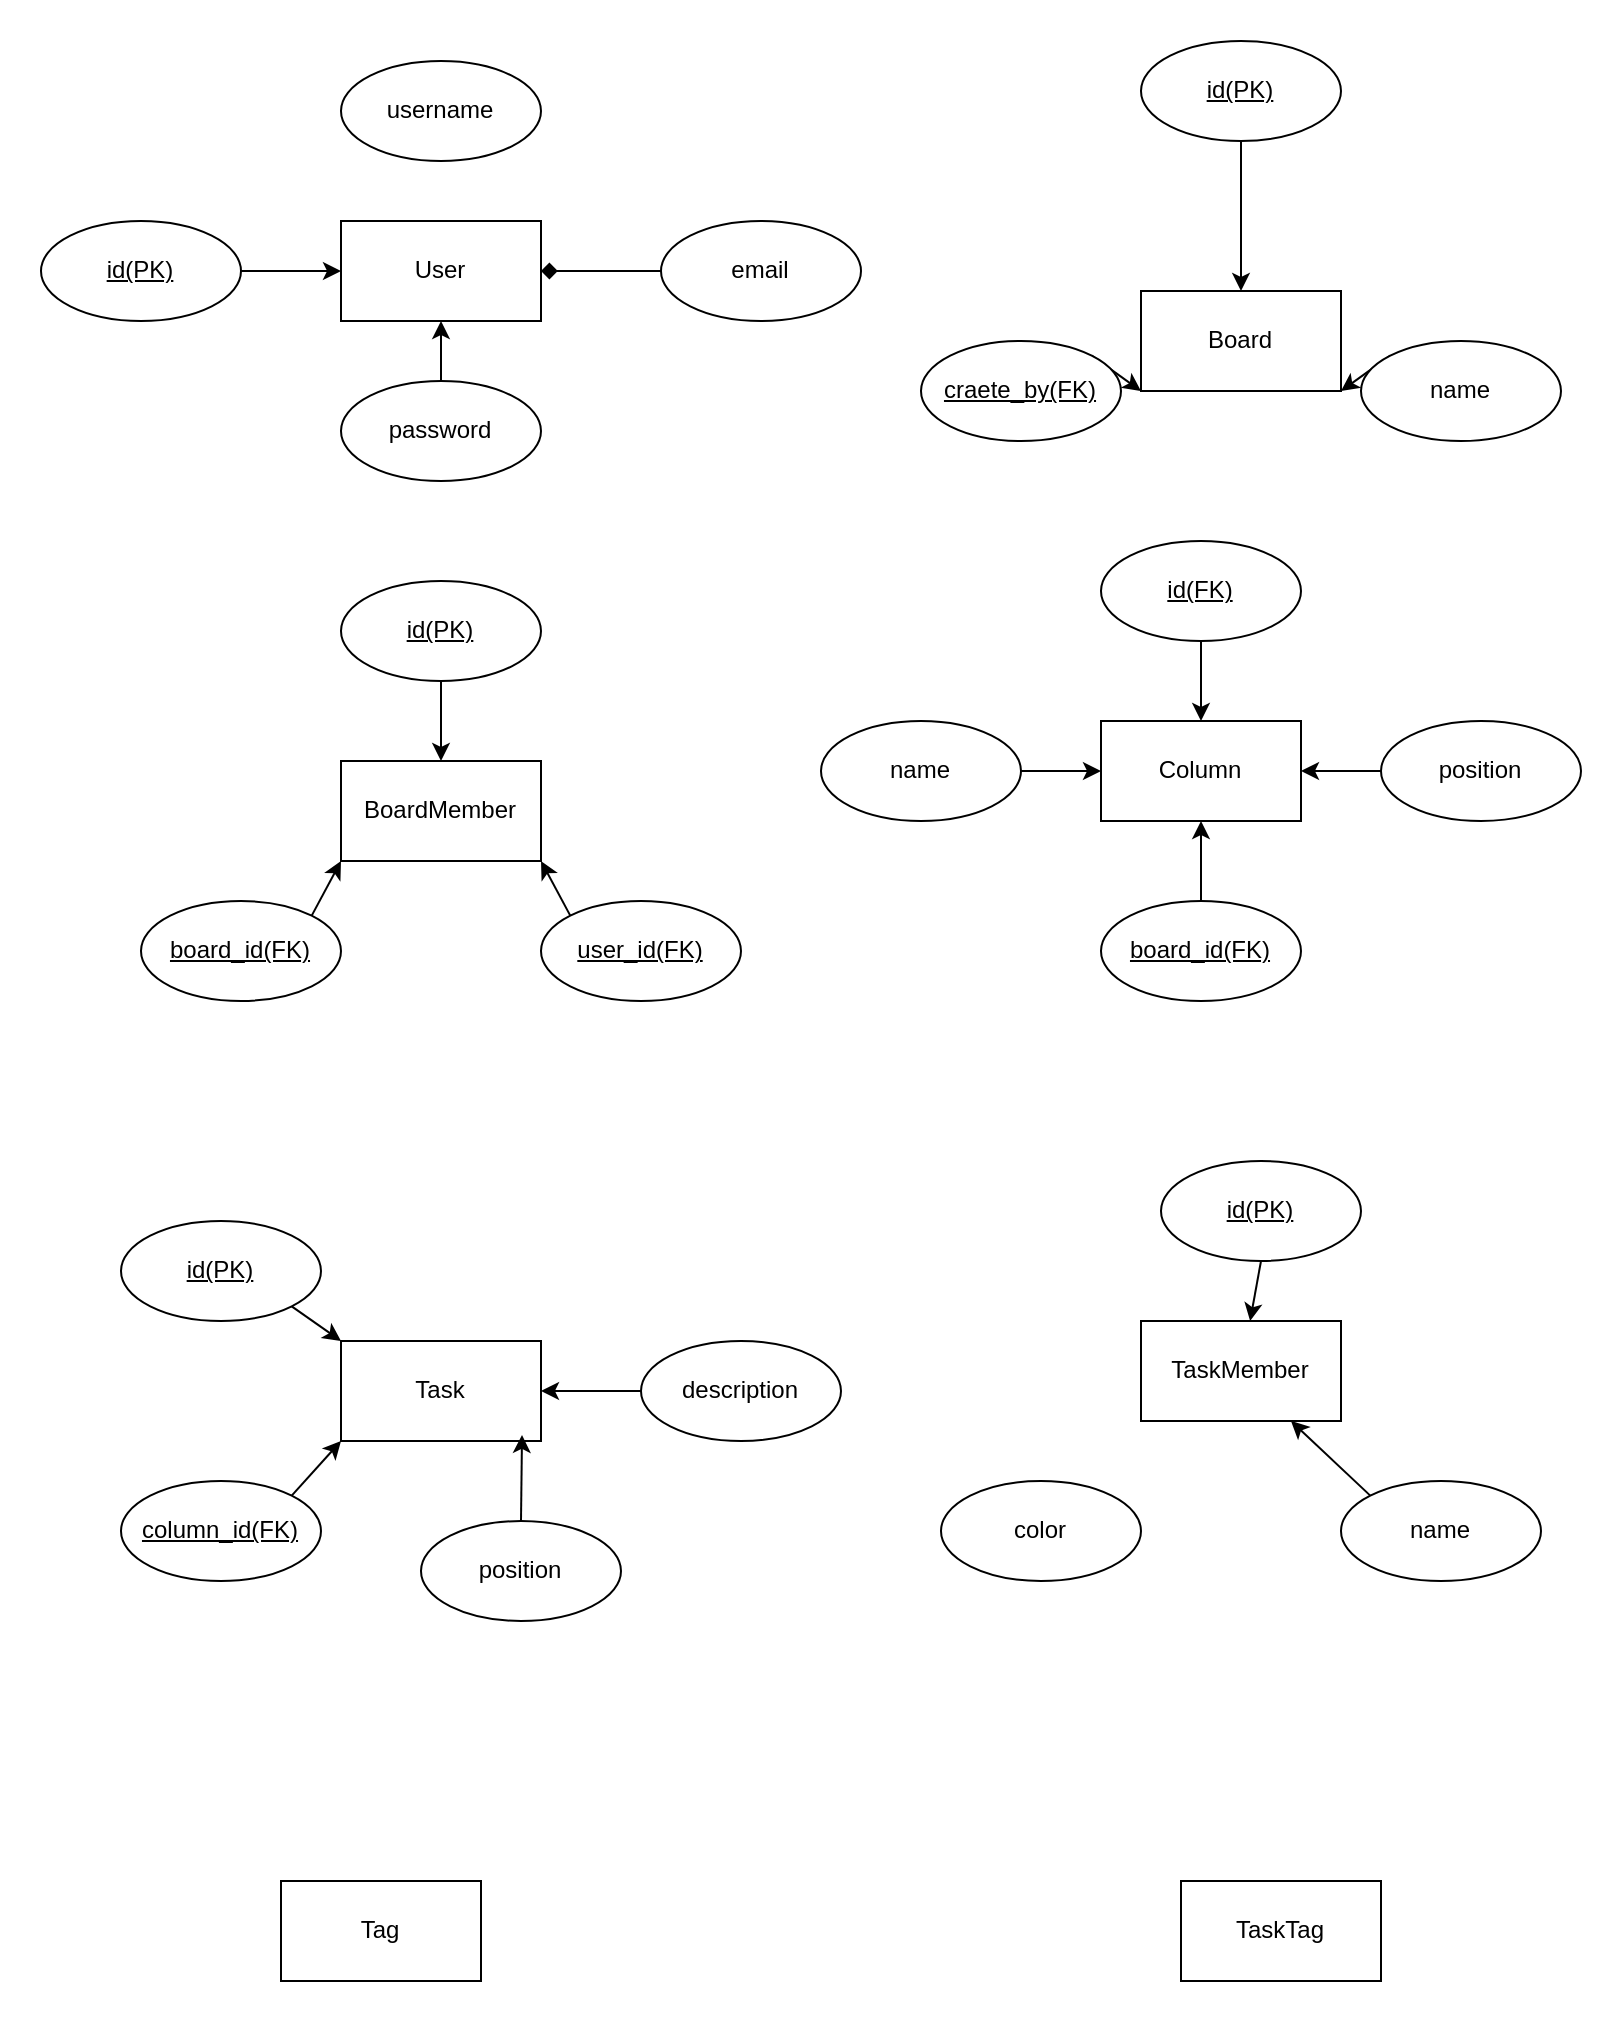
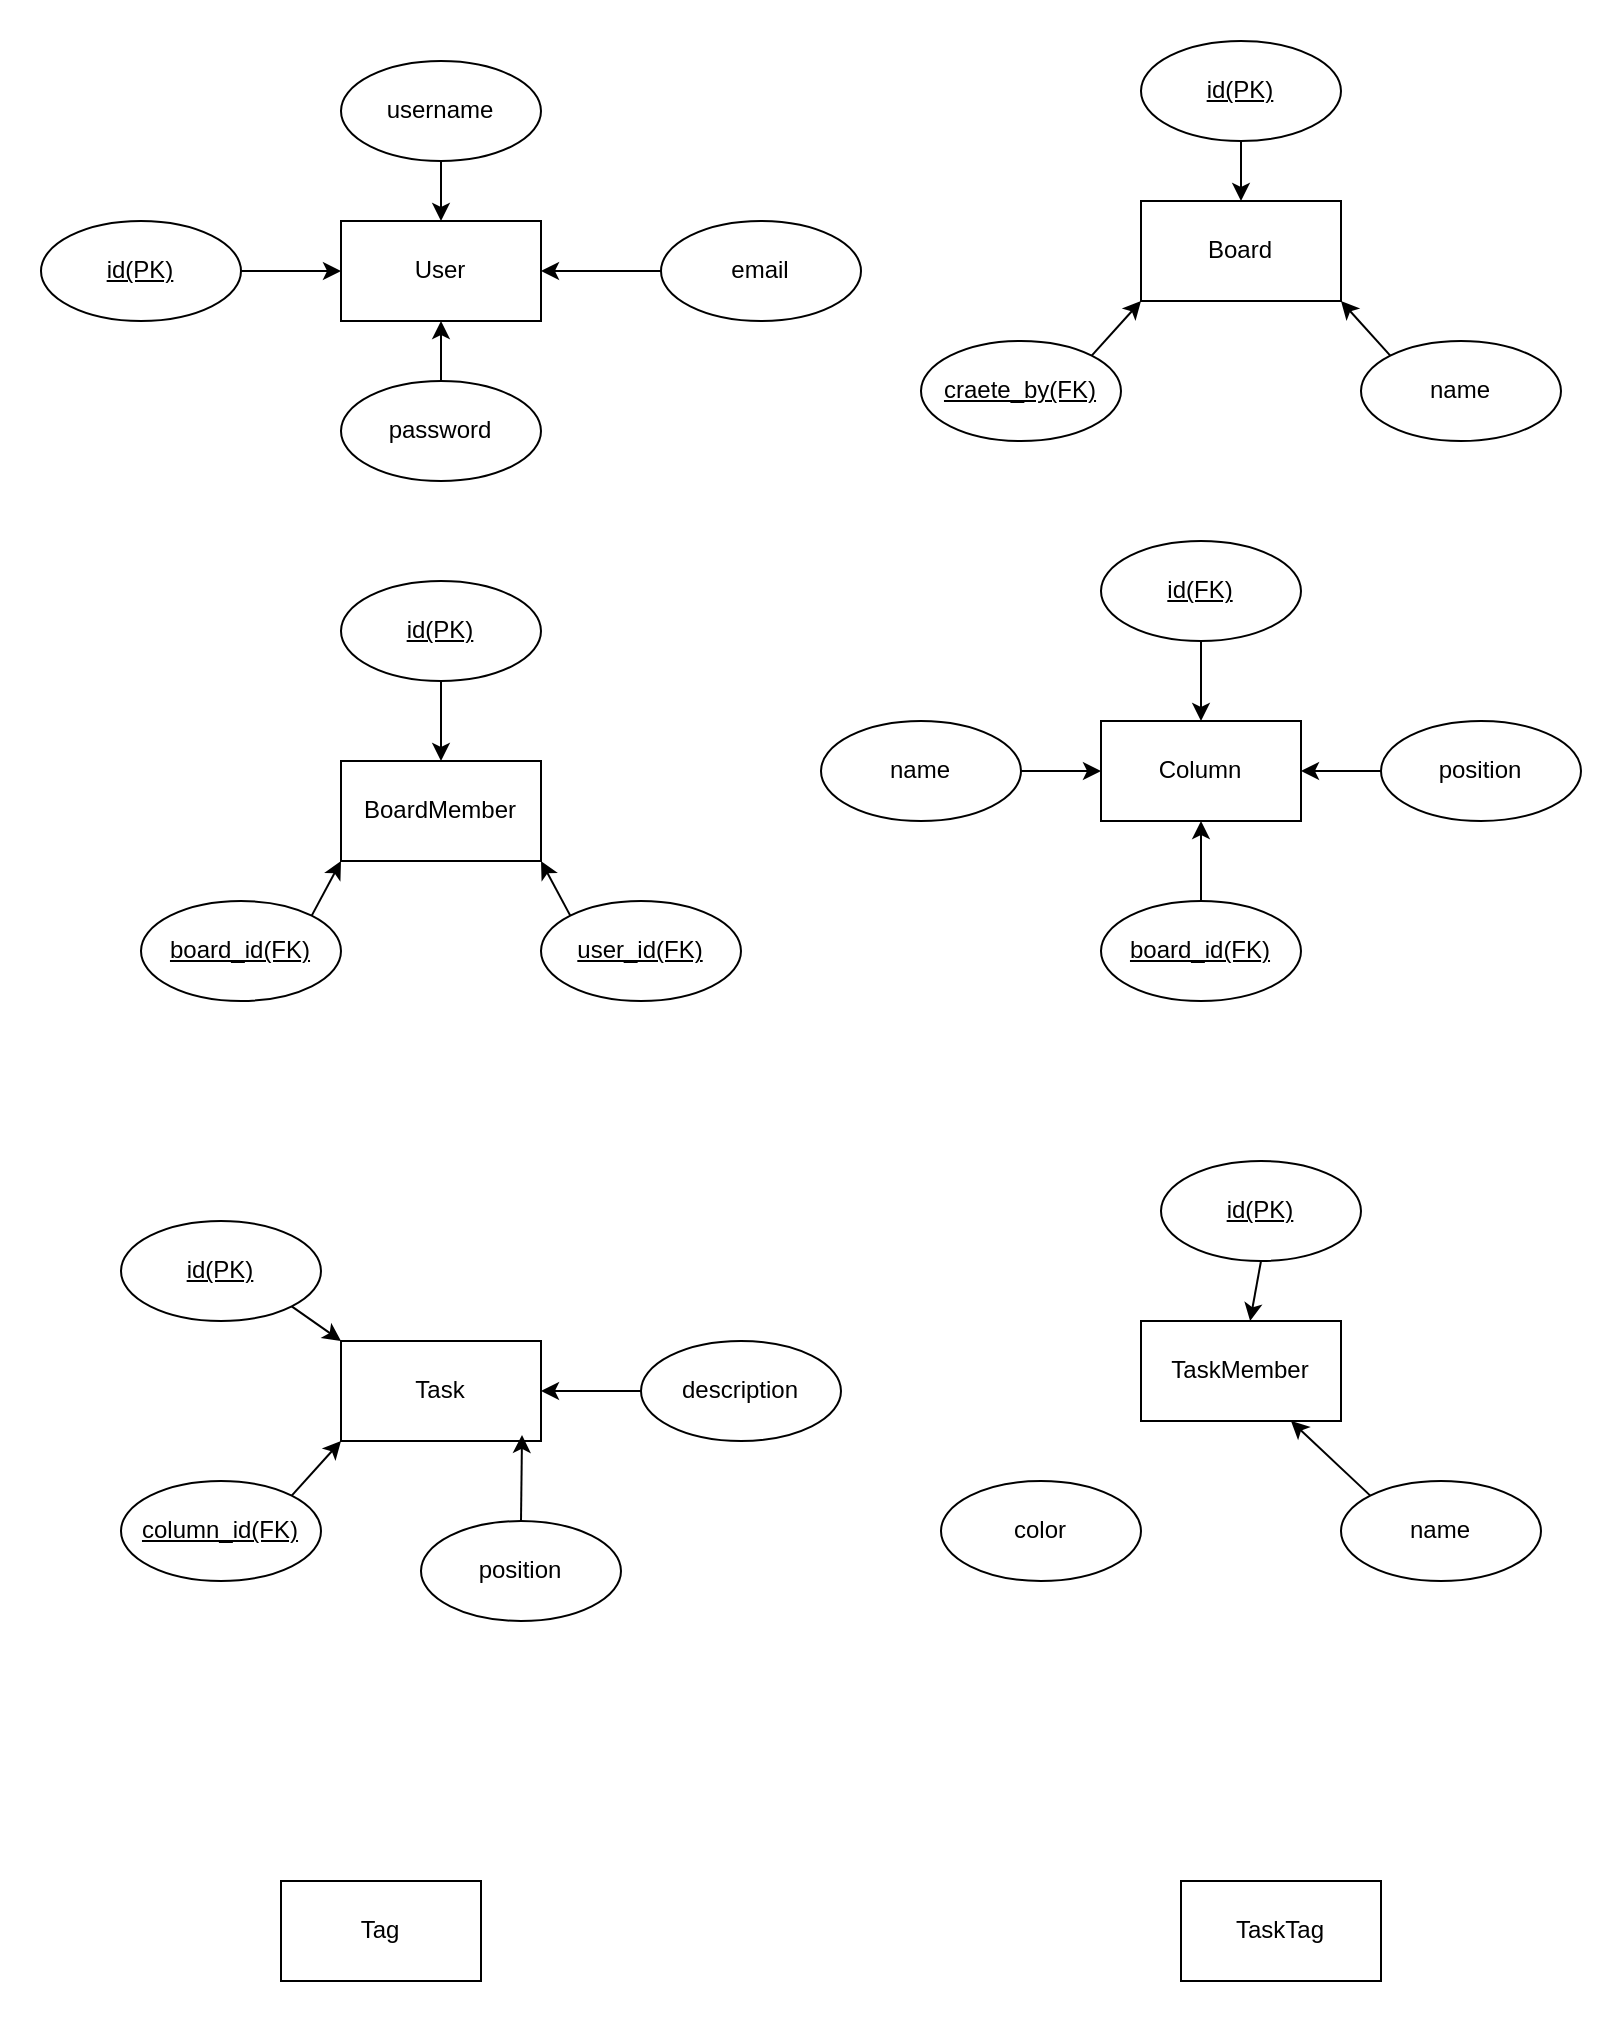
+ <mxCell id="5" style="edgeStyle=none;html=1;exitX=0.5;exitY=1;exitDx=0;exitDy=0;" edge="1" parent="1" source="6" target="2"><mxGeometry relative="1" as="geometry" /></mxCell>
- <mxCell id="7" style="edgeStyle=none;html=1;exitX=0;exitY=0.5;exitDx=0;exitDy=0;endArrow=diamond;" edge="1" parent="1" source="8" target="2"><mxGeometry relative="1" as="geometry" /></mxCell>
+ <mxCell id="7" style="edgeStyle=none;html=1;exitX=0;exitY=0.5;exitDx=0;exitDy=0;" edge="1" parent="1" source="8" target="2"><mxGeometry relative="1" as="geometry" /></mxCell>
- <mxCell id="11" value="Board" style="html=1;dashed=0;whiteSpace=wrap;" vertex="1" parent="1"><mxGeometry x="570" y="145" width="100" height="50" as="geometry" /></mxCell>
+ <mxCell id="11" value="Board" style="html=1;dashed=0;whiteSpace=wrap;" vertex="1" parent="1"><mxGeometry x="570" y="100" width="100" height="50" as="geometry" /></mxCell>
